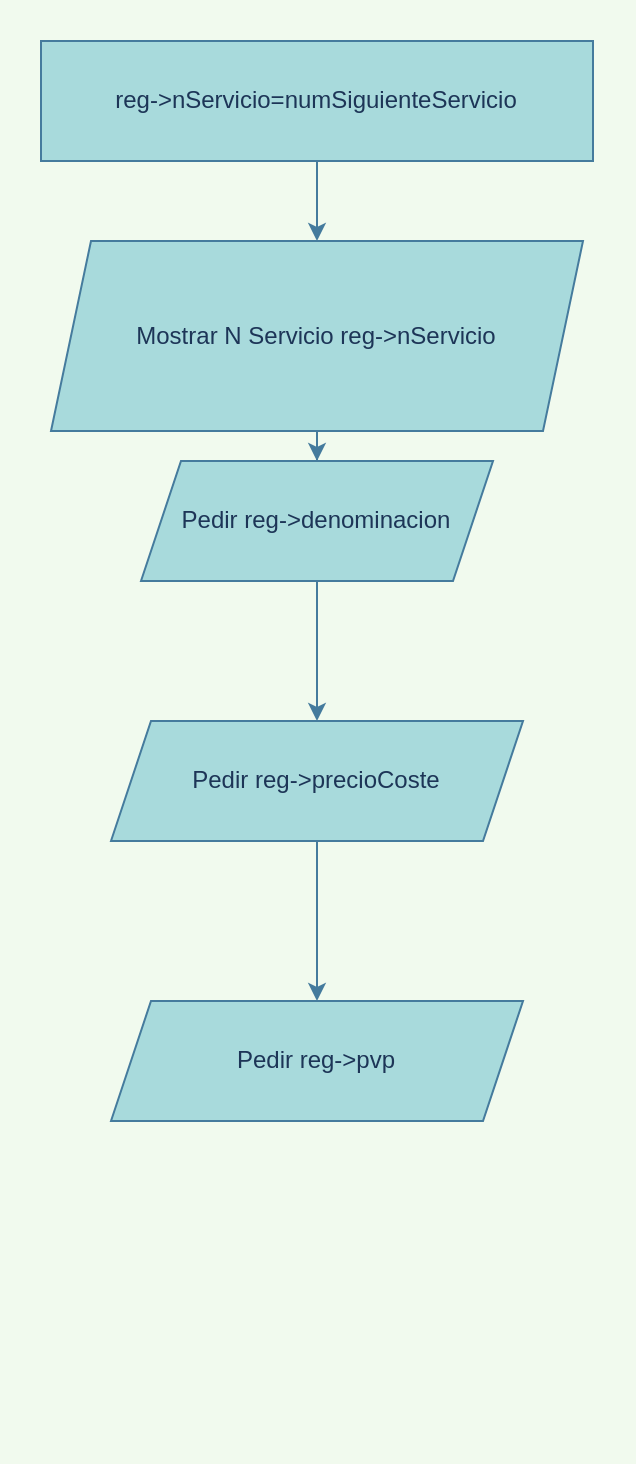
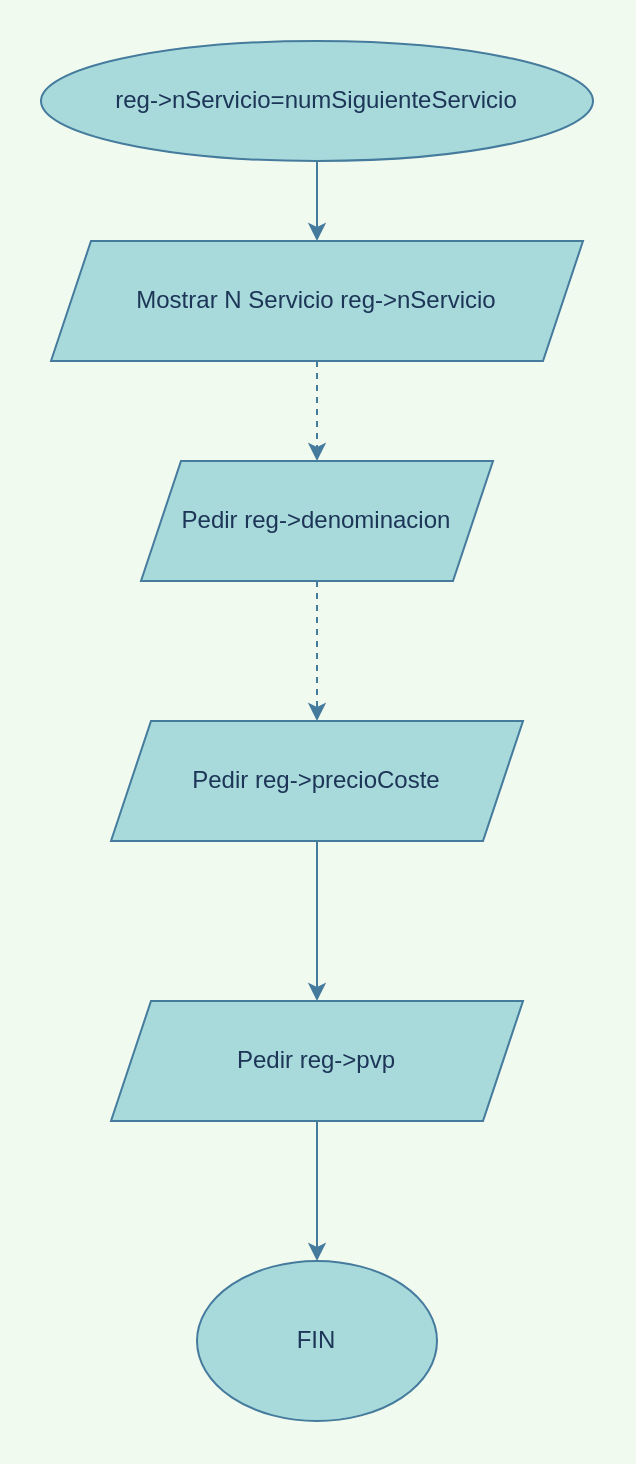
- <mxCell id="10" value="reg-&amp;gt;nServicio=numSiguienteServicio" style="whiteSpace=wrap;html=1;fontColor=#1D3557;strokeColor=#457B9D;fillColor=#A8DADC;" parent="1" vertex="1"><mxGeometry x="20" y="20" width="276" height="60" as="geometry" /></mxCell>
+ <mxCell id="10" value="reg-&amp;gt;nServicio=numSiguienteServicio" style="ellipse;whiteSpace=wrap;html=1;fontColor=#1D3557;strokeColor=#457B9D;fillColor=#A8DADC;" parent="1" vertex="1"><mxGeometry x="20" y="20" width="276" height="60" as="geometry" /></mxCell>
- <mxCell id="12" value="Mostrar N Servicio reg-&amp;gt;nServicio" style="shape=parallelogram;perimeter=parallelogramPerimeter;whiteSpace=wrap;html=1;fixedSize=1;fontColor=#1D3557;strokeColor=#457B9D;fillColor=#A8DADC;" parent="1" vertex="1"><mxGeometry x="25" y="120" width="266" height="95" as="geometry" /></mxCell>
+ <mxCell id="12" value="Mostrar N Servicio reg-&amp;gt;nServicio" style="shape=parallelogram;perimeter=parallelogramPerimeter;whiteSpace=wrap;html=1;fixedSize=1;fontColor=#1D3557;strokeColor=#457B9D;fillColor=#A8DADC;" parent="1" vertex="1"><mxGeometry x="25" y="120" width="266" height="60" as="geometry" /></mxCell>
- <mxCell id="2" value="" style="edgeStyle=orthogonalEdgeStyle;curved=0;rounded=1;sketch=0;orthogonalLoop=1;jettySize=auto;html=1;strokeColor=#457B9D;fillColor=#A8DADC;fontColor=#1D3557;" parent="1" source="3" target="5" edge="1"><mxGeometry relative="1" as="geometry" /></mxCell>
+ <mxCell id="2" value="" style="edgeStyle=orthogonalEdgeStyle;curved=0;rounded=1;sketch=0;orthogonalLoop=1;jettySize=auto;html=1;strokeColor=#457B9D;fillColor=#A8DADC;fontColor=#1D3557;dashed=1;" parent="1" source="3" target="5" edge="1"><mxGeometry relative="1" as="geometry" /></mxCell>
+ <mxCell id="6" value="" style="edgeStyle=orthogonalEdgeStyle;curved=0;rounded=1;sketch=0;orthogonalLoop=1;jettySize=auto;html=1;strokeColor=#457B9D;fillColor=#A8DADC;fontColor=#1D3557;entryX=0.5;entryY=0;entryDx=0;entryDy=0;" parent="1" source="7" target="8" edge="1"><mxGeometry relative="1" as="geometry"><mxPoint x="158" y="640" as="targetPoint" /></mxGeometry></mxCell>
+ <mxCell id="8" value="FIN" style="ellipse;whiteSpace=wrap;html=1;fontColor=#1D3557;strokeColor=#457B9D;fillColor=#A8DADC;" parent="1" vertex="1"><mxGeometry x="98" y="630" width="120" height="80" as="geometry" /></mxCell>
